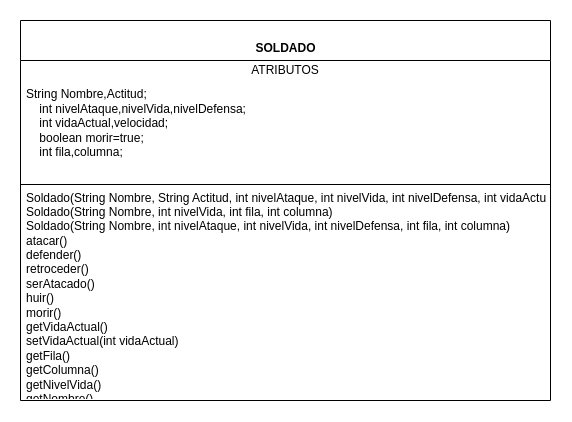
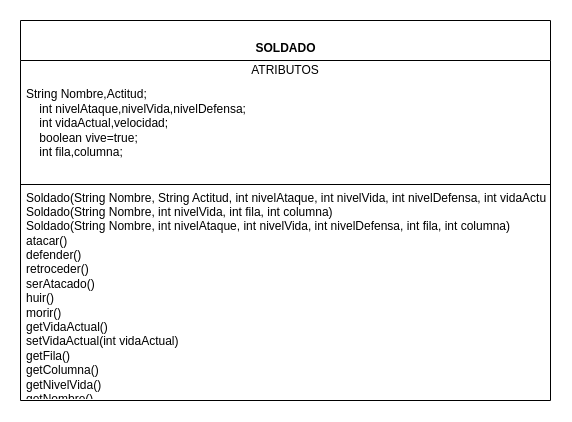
- <mxCell id="4" value="&lt;div&gt;String Nombre,Actitud;&lt;/div&gt;&lt;div&gt;&amp;nbsp; &amp;nbsp; int nivelAtaque,nivelVida,nivelDefensa;&lt;/div&gt;&lt;div&gt;&amp;nbsp; &amp;nbsp; int vidaActual,velocidad;&lt;/div&gt;&lt;div&gt;&amp;nbsp; &amp;nbsp; boolean morir=true;&lt;/div&gt;&lt;div&gt;&amp;nbsp; &amp;nbsp; int fila,columna;&lt;/div&gt;&lt;div&gt;&lt;br&gt;&lt;/div&gt;" style="text;html=1;strokeColor=none;fillColor=none;align=left;verticalAlign=middle;spacingLeft=4;spacingRight=4;overflow=hidden;rotatable=0;points=[[0,0.5],[1,0.5]];portConstraint=eastwest;" vertex="1" parent="2"><mxGeometry y="60" width="530" height="100" as="geometry" /></mxCell>
+ <mxCell id="4" value="&lt;div&gt;String Nombre,Actitud;&lt;/div&gt;&lt;div&gt;&amp;nbsp; &amp;nbsp; int nivelAtaque,nivelVida,nivelDefensa;&lt;/div&gt;&lt;div&gt;&amp;nbsp; &amp;nbsp; int vidaActual,velocidad;&lt;/div&gt;&lt;div&gt;&amp;nbsp; &amp;nbsp; boolean vive=true;&lt;/div&gt;&lt;div&gt;&amp;nbsp; &amp;nbsp; int fila,columna;&lt;/div&gt;&lt;div&gt;&lt;br&gt;&lt;/div&gt;" style="text;html=1;strokeColor=none;fillColor=none;align=left;verticalAlign=middle;spacingLeft=4;spacingRight=4;overflow=hidden;rotatable=0;points=[[0,0.5],[1,0.5]];portConstraint=eastwest;" vertex="1" parent="2"><mxGeometry y="60" width="530" height="100" as="geometry" /></mxCell>
